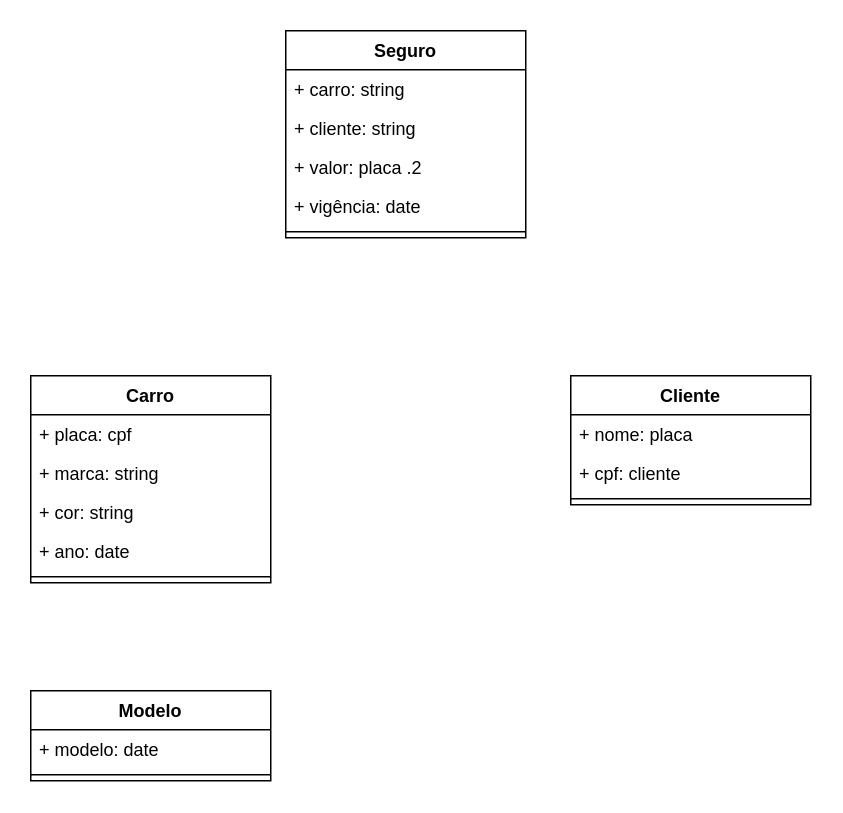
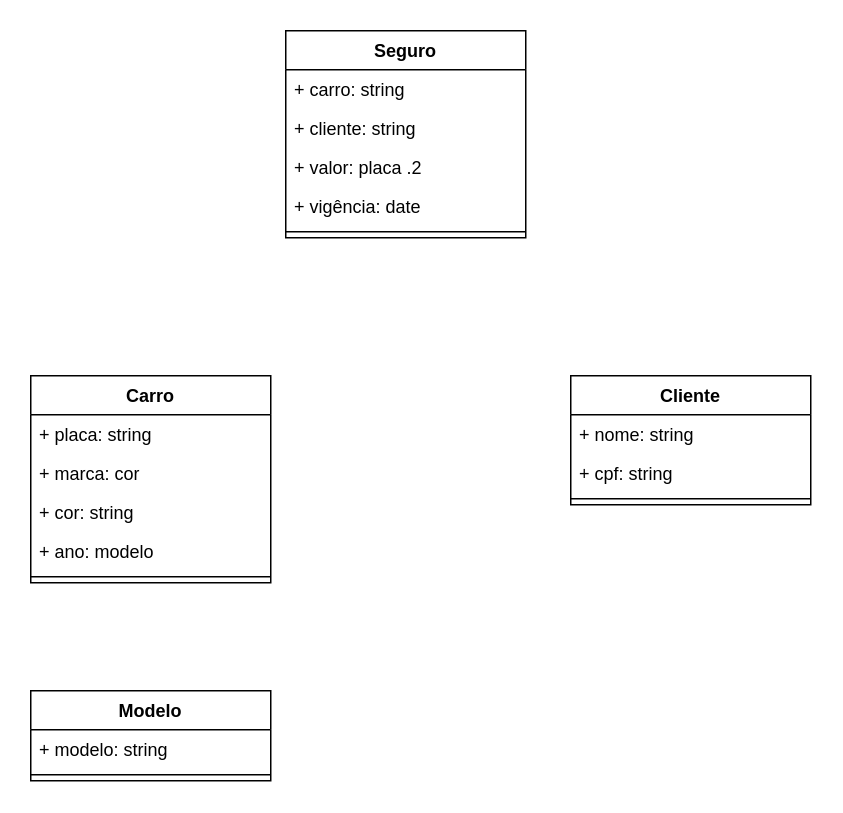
- <mxCell id="3" value="+ placa: cpf" style="text;strokeColor=none;fillColor=none;align=left;verticalAlign=top;spacingLeft=4;spacingRight=4;overflow=hidden;rotatable=0;points=[[0,0.5],[1,0.5]];portConstraint=eastwest;whiteSpace=wrap;html=1;" vertex="1" parent="2"><mxGeometry y="26" width="160" height="26" as="geometry" /></mxCell>
+ <mxCell id="3" value="+ placa: string" style="text;strokeColor=none;fillColor=none;align=left;verticalAlign=top;spacingLeft=4;spacingRight=4;overflow=hidden;rotatable=0;points=[[0,0.5],[1,0.5]];portConstraint=eastwest;whiteSpace=wrap;html=1;" vertex="1" parent="2"><mxGeometry y="26" width="160" height="26" as="geometry" /></mxCell>
- <mxCell id="9" value="+ nome: placa&lt;br&gt;" style="text;strokeColor=none;fillColor=none;align=left;verticalAlign=top;spacingLeft=4;spacingRight=4;overflow=hidden;rotatable=0;points=[[0,0.5],[1,0.5]];portConstraint=eastwest;whiteSpace=wrap;html=1;" vertex="1" parent="8"><mxGeometry y="26" width="160" height="26" as="geometry" /></mxCell>
+ <mxCell id="9" value="+ nome: string&lt;br&gt;" style="text;strokeColor=none;fillColor=none;align=left;verticalAlign=top;spacingLeft=4;spacingRight=4;overflow=hidden;rotatable=0;points=[[0,0.5],[1,0.5]];portConstraint=eastwest;whiteSpace=wrap;html=1;" vertex="1" parent="8"><mxGeometry y="26" width="160" height="26" as="geometry" /></mxCell>
- <mxCell id="4" value="+ marca: string" style="text;strokeColor=none;fillColor=none;align=left;verticalAlign=top;spacingLeft=4;spacingRight=4;overflow=hidden;rotatable=0;points=[[0,0.5],[1,0.5]];portConstraint=eastwest;whiteSpace=wrap;html=1;" vertex="1" parent="2"><mxGeometry y="52" width="160" height="26" as="geometry" /></mxCell>
+ <mxCell id="4" value="+ marca: cor" style="text;strokeColor=none;fillColor=none;align=left;verticalAlign=top;spacingLeft=4;spacingRight=4;overflow=hidden;rotatable=0;points=[[0,0.5],[1,0.5]];portConstraint=eastwest;whiteSpace=wrap;html=1;" vertex="1" parent="2"><mxGeometry y="52" width="160" height="26" as="geometry" /></mxCell>
- <mxCell id="10" value="+ cpf: cliente" style="text;strokeColor=none;fillColor=none;align=left;verticalAlign=top;spacingLeft=4;spacingRight=4;overflow=hidden;rotatable=0;points=[[0,0.5],[1,0.5]];portConstraint=eastwest;whiteSpace=wrap;html=1;" vertex="1" parent="8"><mxGeometry y="52" width="160" height="26" as="geometry" /></mxCell>
+ <mxCell id="10" value="+ cpf: string" style="text;strokeColor=none;fillColor=none;align=left;verticalAlign=top;spacingLeft=4;spacingRight=4;overflow=hidden;rotatable=0;points=[[0,0.5],[1,0.5]];portConstraint=eastwest;whiteSpace=wrap;html=1;" vertex="1" parent="8"><mxGeometry y="52" width="160" height="26" as="geometry" /></mxCell>
- <mxCell id="6" value="+ ano: date" style="text;strokeColor=none;fillColor=none;align=left;verticalAlign=top;spacingLeft=4;spacingRight=4;overflow=hidden;rotatable=0;points=[[0,0.5],[1,0.5]];portConstraint=eastwest;whiteSpace=wrap;html=1;" vertex="1" parent="2"><mxGeometry y="104" width="160" height="26" as="geometry" /></mxCell>
+ <mxCell id="6" value="+ ano: modelo" style="text;strokeColor=none;fillColor=none;align=left;verticalAlign=top;spacingLeft=4;spacingRight=4;overflow=hidden;rotatable=0;points=[[0,0.5],[1,0.5]];portConstraint=eastwest;whiteSpace=wrap;html=1;" vertex="1" parent="2"><mxGeometry y="104" width="160" height="26" as="geometry" /></mxCell>
- <mxCell id="19" value="+ modelo: date" style="text;strokeColor=none;fillColor=none;align=left;verticalAlign=top;spacingLeft=4;spacingRight=4;overflow=hidden;rotatable=0;points=[[0,0.5],[1,0.5]];portConstraint=eastwest;whiteSpace=wrap;html=1;" vertex="1" parent="18"><mxGeometry y="26" width="160" height="26" as="geometry" /></mxCell>
+ <mxCell id="19" value="+ modelo: string" style="text;strokeColor=none;fillColor=none;align=left;verticalAlign=top;spacingLeft=4;spacingRight=4;overflow=hidden;rotatable=0;points=[[0,0.5],[1,0.5]];portConstraint=eastwest;whiteSpace=wrap;html=1;" vertex="1" parent="18"><mxGeometry y="26" width="160" height="26" as="geometry" /></mxCell>
